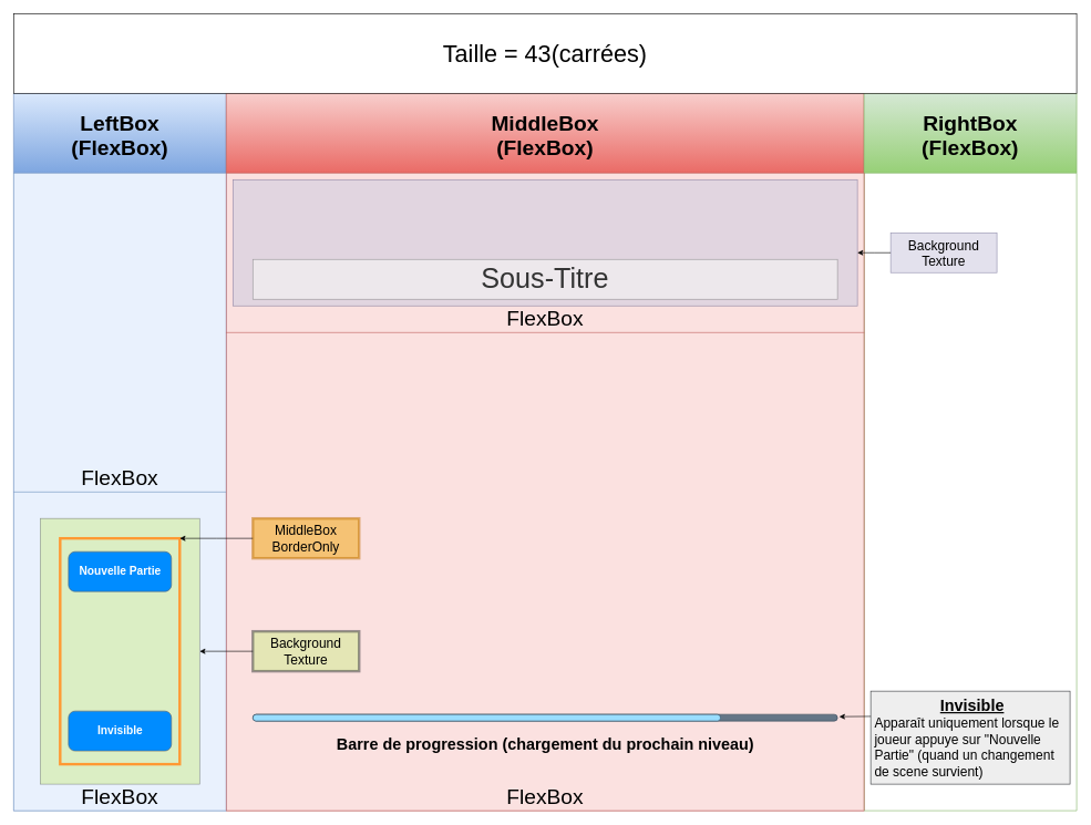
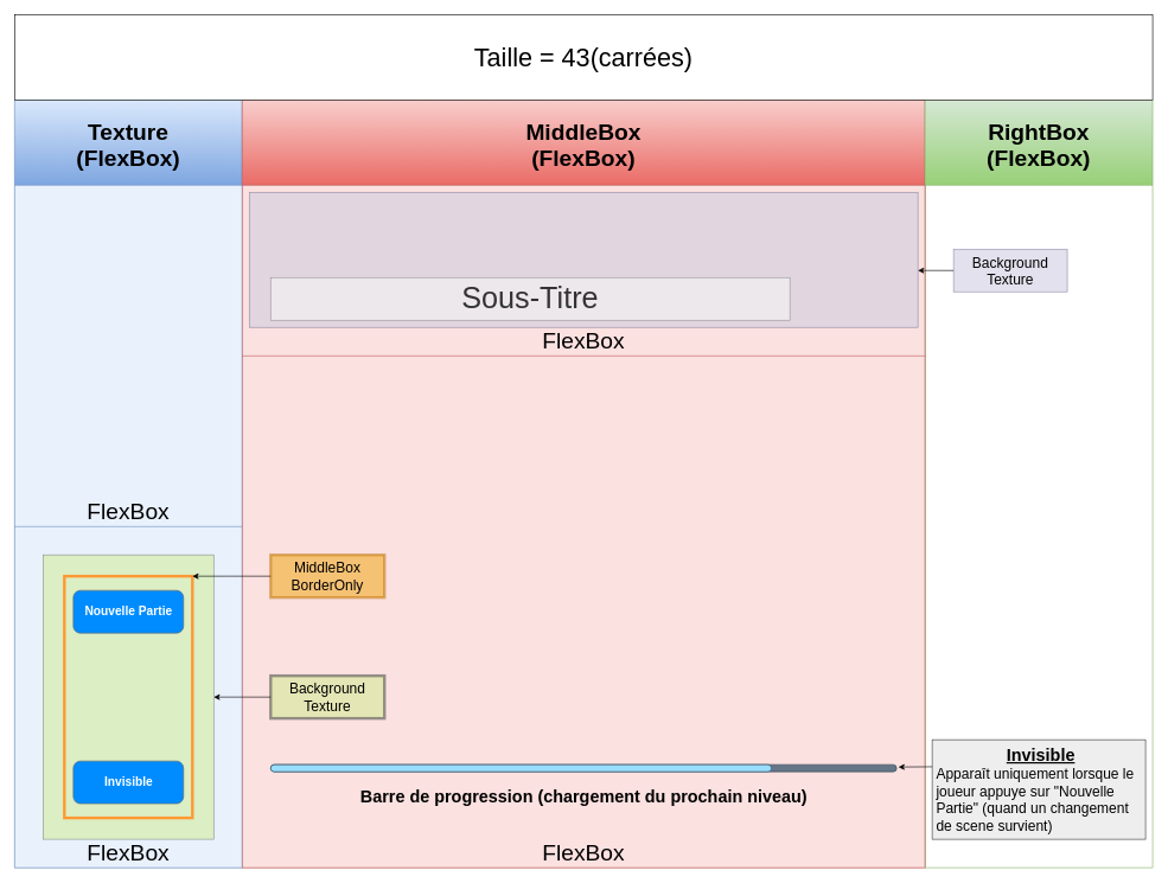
- <mxCell id="2" value="LeftBox&#10;(FlexBox)" style="swimlane;startSize=120;fontSize=32;fillColor=#dae8fc;strokeColor=#6c8ebf;gradientColor=#7ea6e0;" parent="1" vertex="1"><mxGeometry y="140" width="320" height="1080" as="geometry" x="20" /></mxCell>
+ <mxCell id="2" value="Texture&#10;(FlexBox)" style="swimlane;startSize=120;fontSize=32;fillColor=#dae8fc;strokeColor=#6c8ebf;gradientColor=#7ea6e0;" parent="1" vertex="1"><mxGeometry y="140" width="320" height="1080" as="geometry" x="20" /></mxCell>
- <mxCell id="17" value="Sous-Titre" style="rounded=0;whiteSpace=wrap;html=1;fontSize=42;fontColor=#333333;strokeColor=#666666;opacity=60;fillColor=#f5f5f5;" vertex="1" parent="16"><mxGeometry x="380" y="390" width="880" height="60" as="geometry" /></mxCell>
+ <mxCell id="17" value="Sous-Titre" style="rounded=0;whiteSpace=wrap;html=1;fontSize=42;fontColor=#333333;strokeColor=#666666;opacity=60;fillColor=#f5f5f5;" vertex="1" parent="16"><mxGeometry x="380" y="390" width="730" height="60" as="geometry" /></mxCell>
